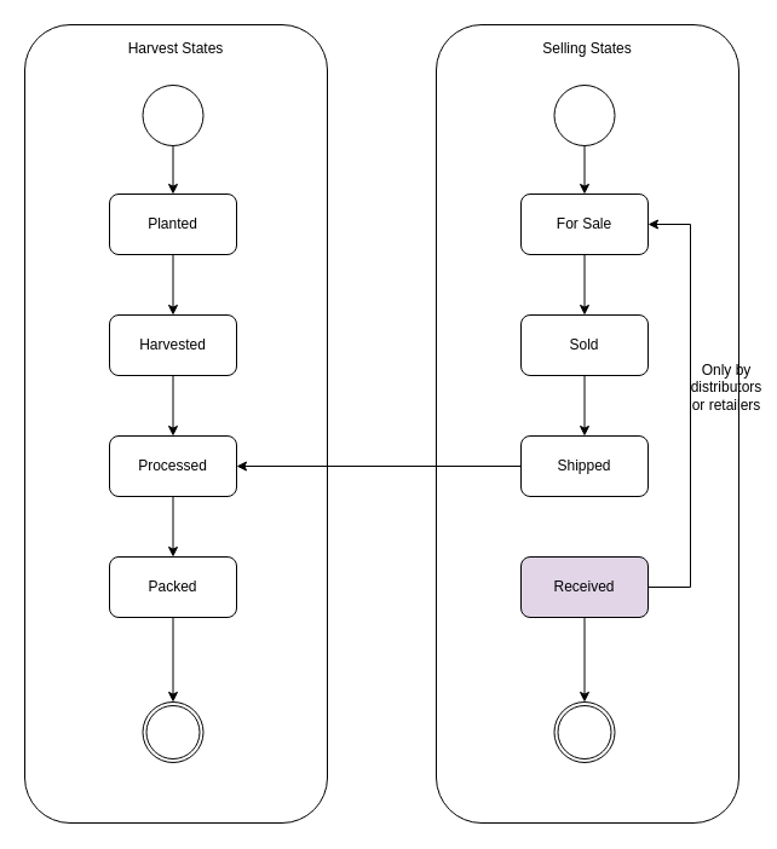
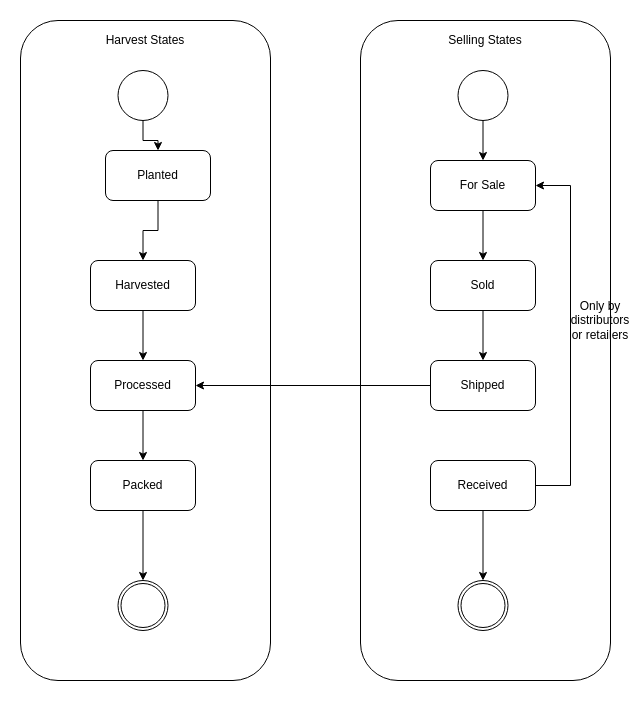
- <mxCell id="5" value="Planted" style="rounded=1;whiteSpace=wrap;html=1;" vertex="1" parent="1"><mxGeometry x="90" y="160" width="105" height="50" as="geometry" /></mxCell>
+ <mxCell id="5" value="Planted" style="rounded=1;whiteSpace=wrap;html=1;" vertex="1" parent="1"><mxGeometry x="105" y="150" width="105" height="50" as="geometry" /></mxCell>
- <mxCell id="25" value="Received" style="rounded=1;whiteSpace=wrap;html=1;fillColor=#e1d5e7;" vertex="1" parent="1"><mxGeometry x="430" y="460" width="105" height="50" as="geometry" /></mxCell>
+ <mxCell id="25" value="Received" style="rounded=1;whiteSpace=wrap;html=1;" vertex="1" parent="1"><mxGeometry x="430" y="460" width="105" height="50" as="geometry" /></mxCell>
